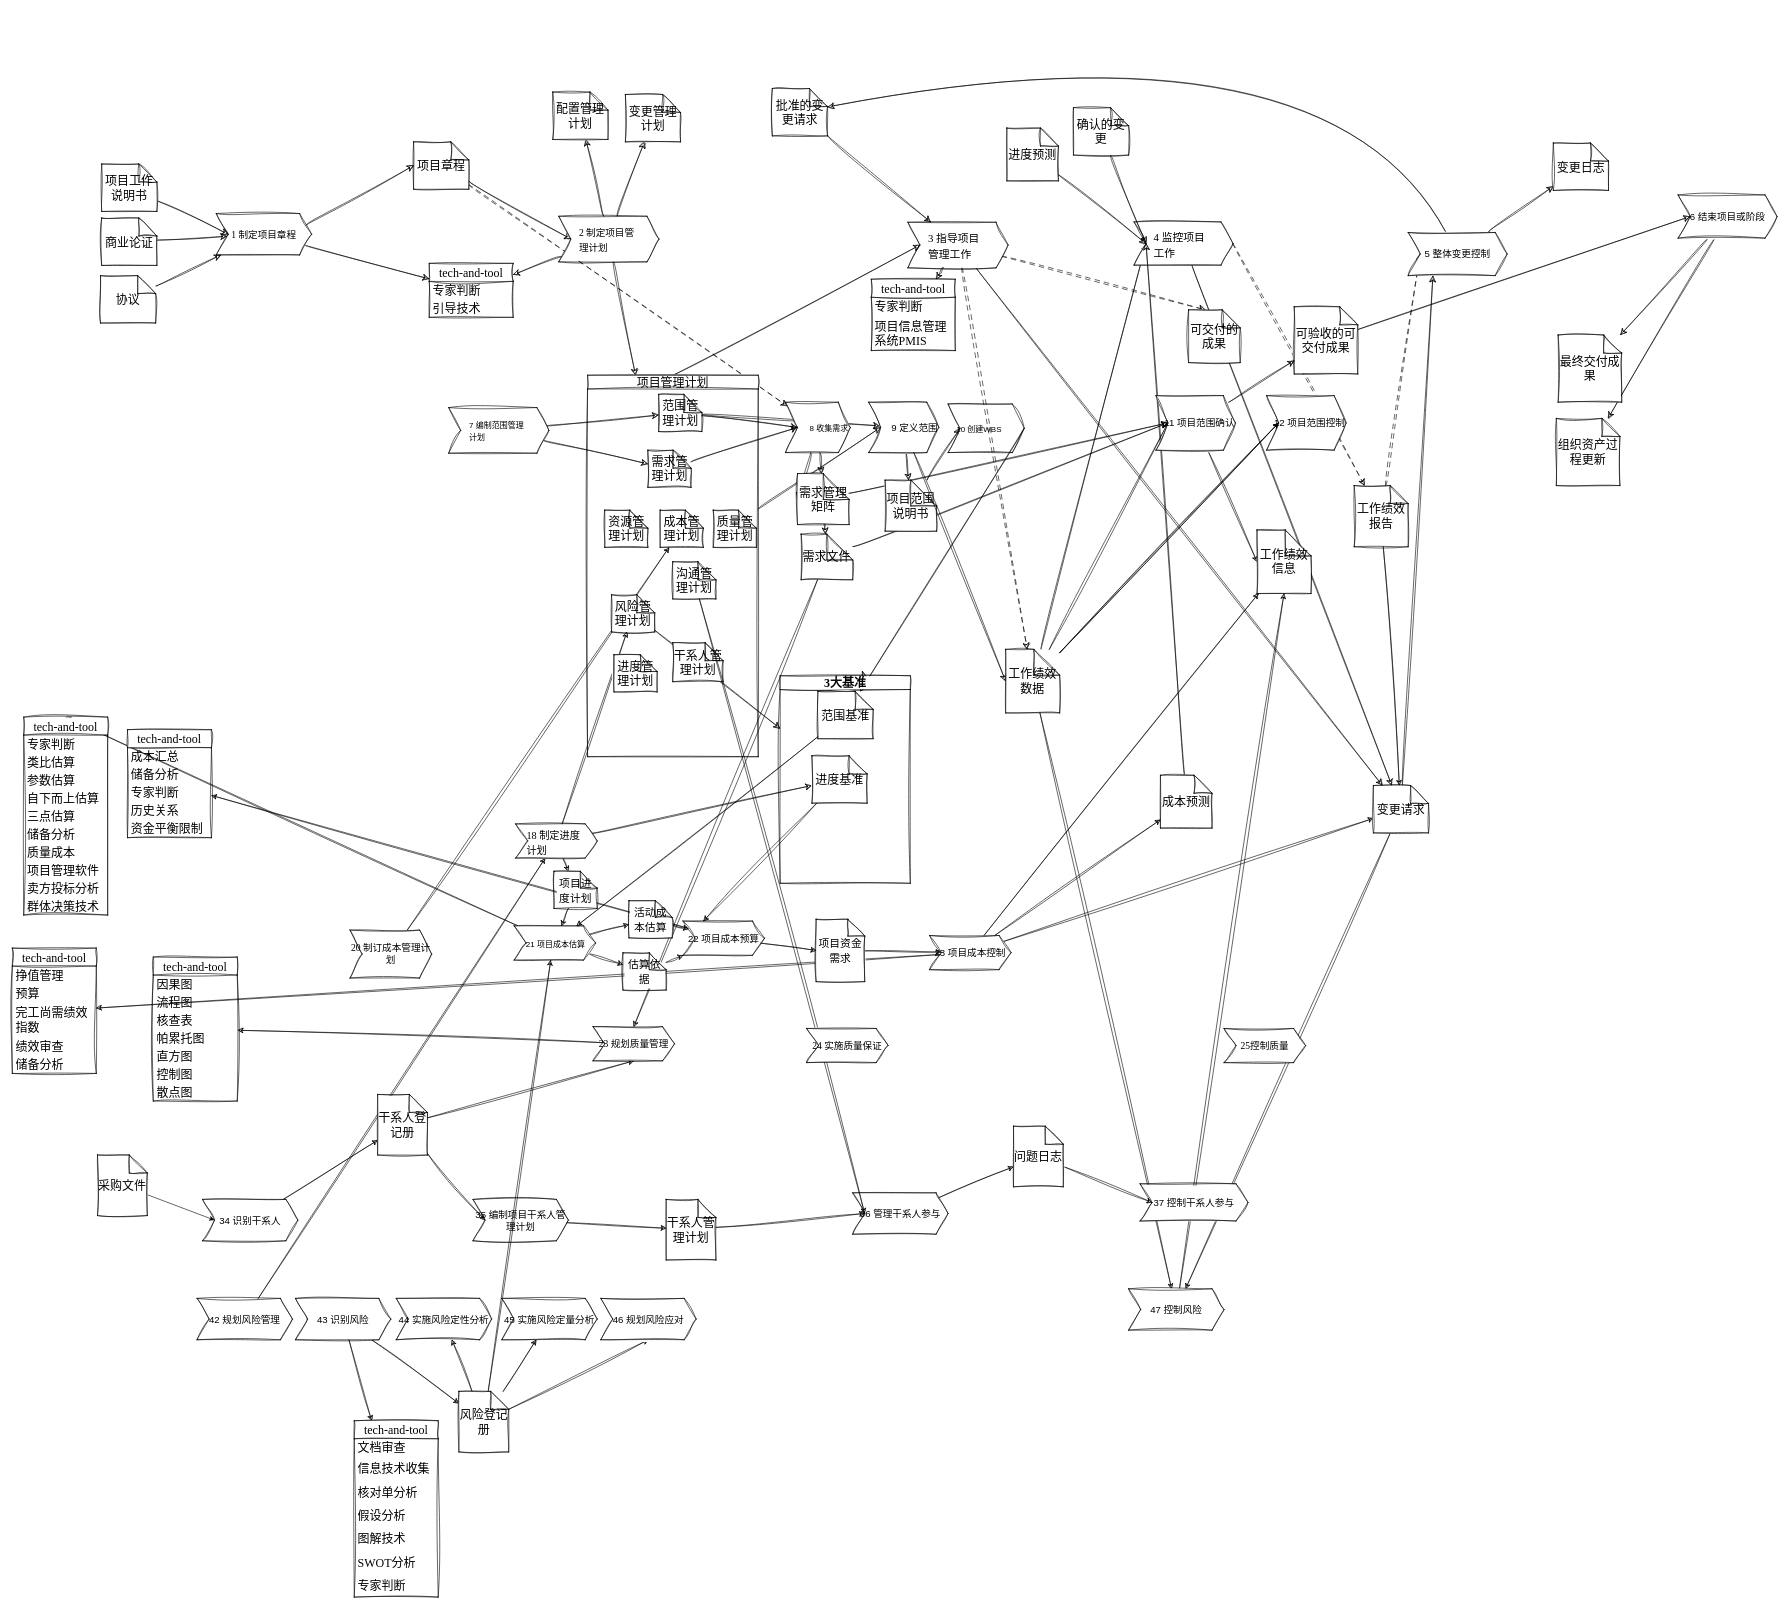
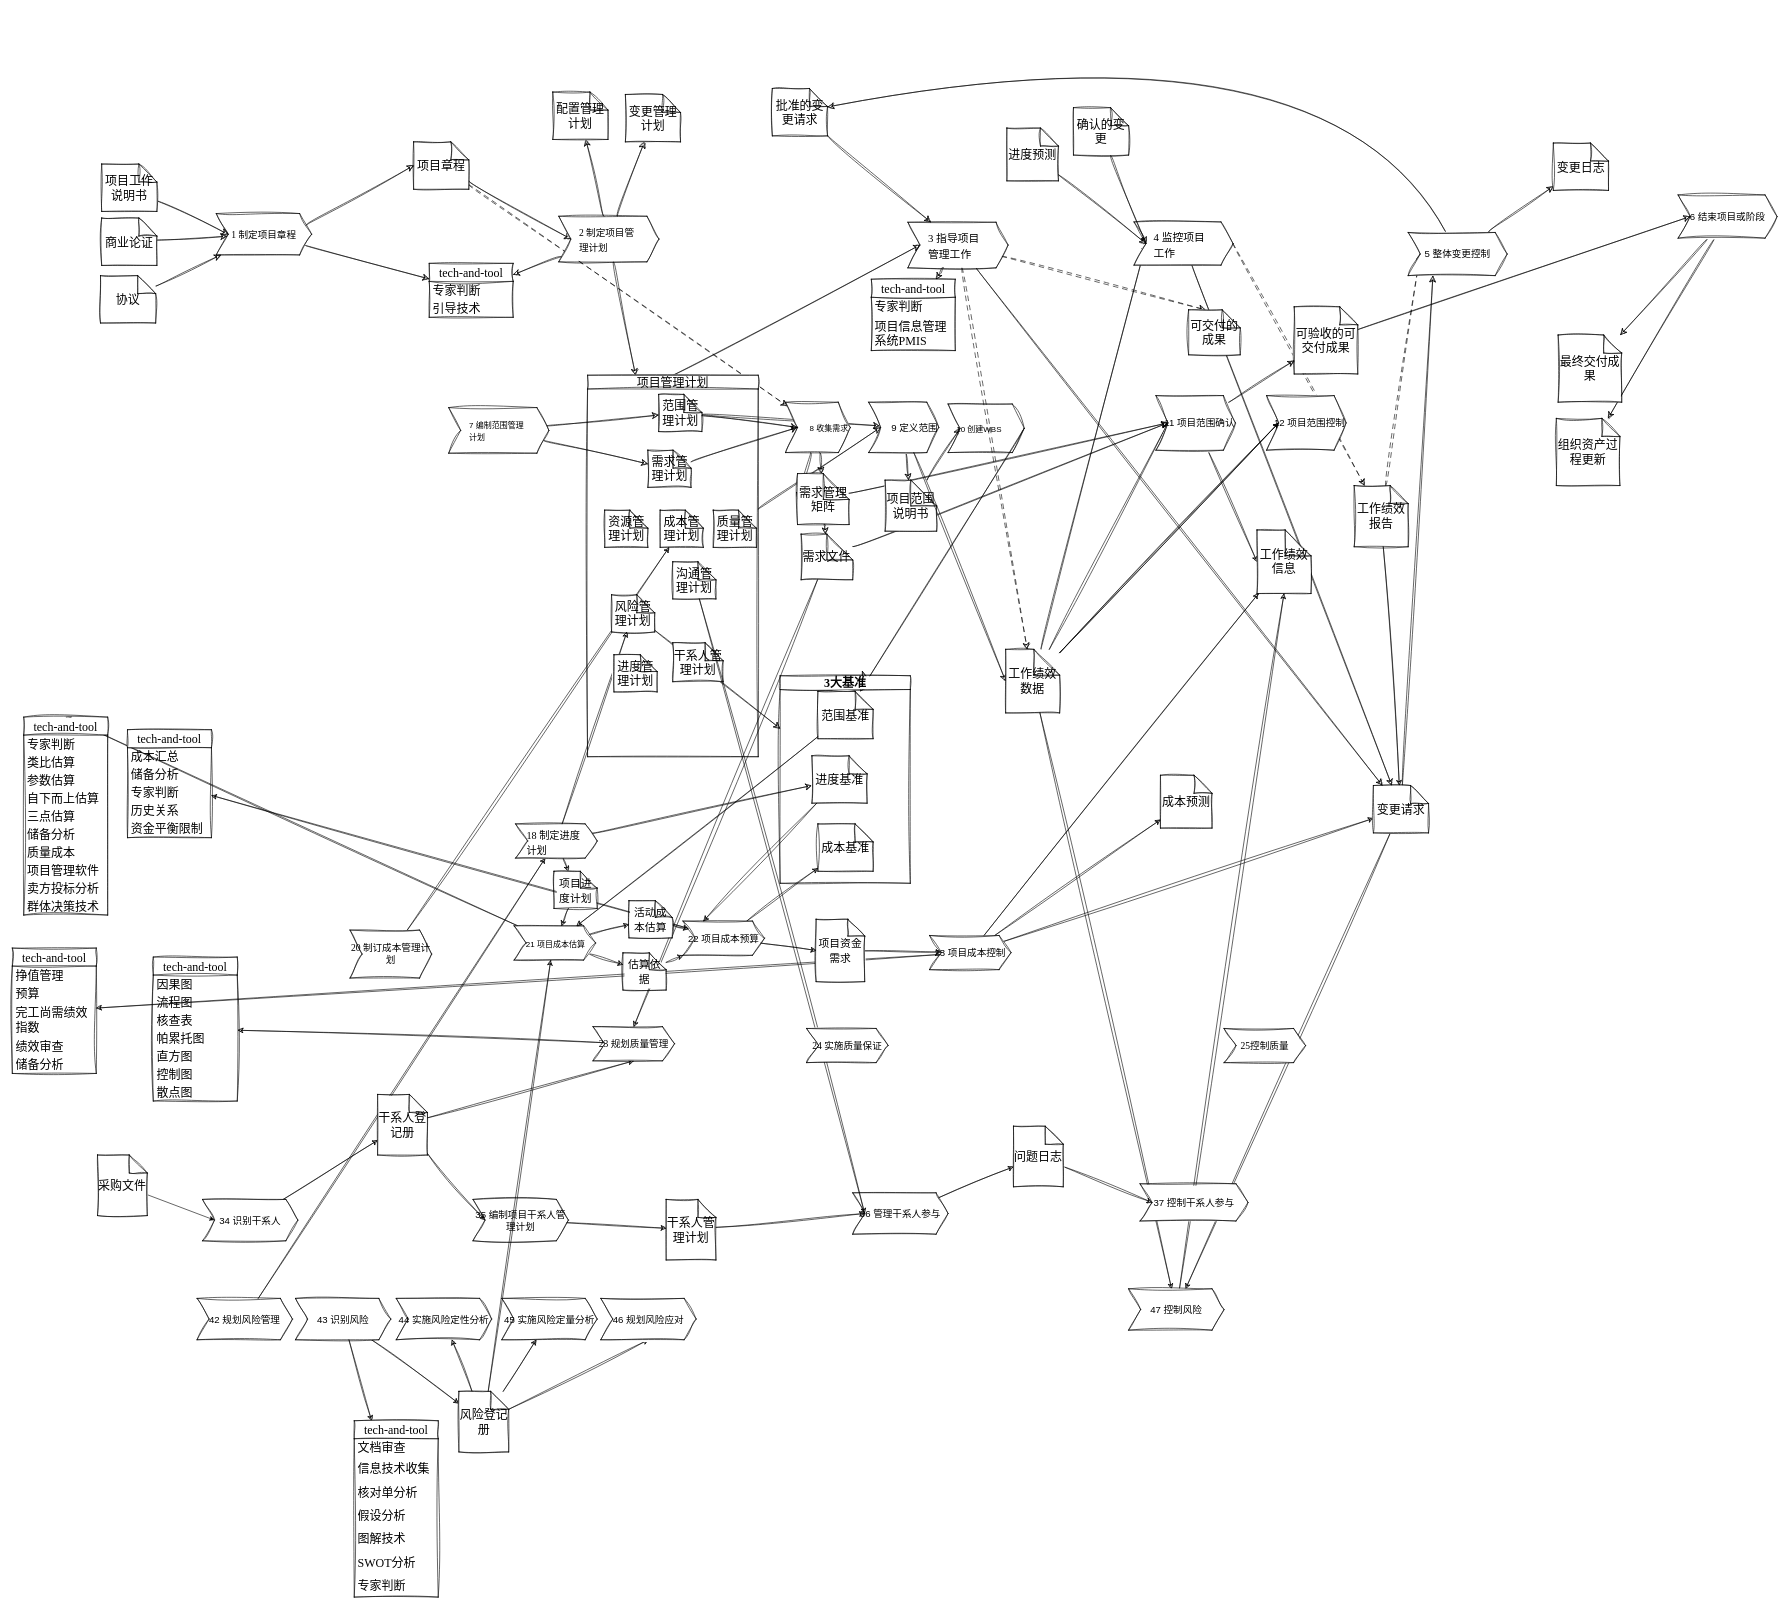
- <mxCell id="52" value="可交付的成果" style="shape=note;whiteSpace=wrap;html=1;backgroundOutline=1;darkOpacity=0.05;sketch=1;hachureGap=4;jiggle=2;curveFitting=1;fontFamily=Architects Daughter;fontSource=https%3A%2F%2Ffonts.googleapis.com%2Fcss%3Ffamily%3DArchitects%2BDaughter;fontSize=20;" parent="1" vertex="1"><mxGeometry x="1981" y="516" width="86" height="88" as="geometry" /></mxCell>
+ <mxCell id="52" value="可交付的成果" style="shape=note;whiteSpace=wrap;html=1;backgroundOutline=1;darkOpacity=0.05;sketch=1;hachureGap=4;jiggle=2;curveFitting=1;fontFamily=Architects Daughter;fontSource=https%3A%2F%2Ffonts.googleapis.com%2Fcss%3Ffamily%3DArchitects%2BDaughter;fontSize=20;" parent="1" vertex="1"><mxGeometry x="1981" y="516" width="86" height="75" as="geometry" /></mxCell>
- <mxCell id="66" style="edgeStyle=none;curved=1;rounded=0;sketch=1;hachureGap=4;jiggle=2;curveFitting=1;orthogonalLoop=1;jettySize=auto;html=1;entryX=0;entryY=0.5;entryDx=0;entryDy=0;fontFamily=Architects Daughter;fontSource=https%3A%2F%2Ffonts.googleapis.com%2Fcss%3Ffamily%3DArchitects%2BDaughter;fontSize=16;startSize=8;endSize=8;" parent="1" source="67" target="57" edge="1"><mxGeometry relative="1" as="geometry" /></mxCell>
+ <mxCell id="61" value="成本基准" style="shape=note;whiteSpace=wrap;html=1;backgroundOutline=1;darkOpacity=0.05;hachureGap=4;fontFamily=Architects Daughter;fontSource=https%3A%2F%2Ffonts.googleapis.com%2Fcss%3Ffamily%3DArchitects%2BDaughter;fontSize=20;sketch=1;curveFitting=1;jiggle=2;" parent="58" vertex="1"><mxGeometry x="63" y="247" width="92" height="79" as="geometry" /></mxCell>
+ <mxCell id="159" style="edgeStyle=none;rounded=0;sketch=1;hachureGap=4;jiggle=2;curveFitting=1;orthogonalLoop=1;jettySize=auto;html=1;fontFamily=Architects Daughter;fontSource=https%3A%2F%2Ffonts.googleapis.com%2Fcss%3Ffamily%3DArchitects%2BDaughter;fontSize=16;" parent="1" source="161" target="61" edge="1"><mxGeometry relative="1" as="geometry" /></mxCell>
